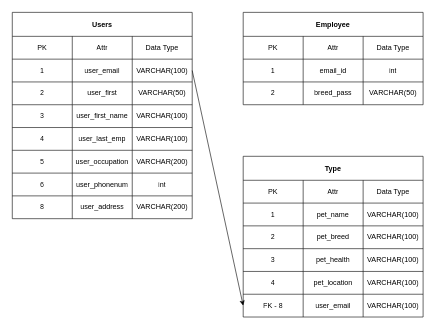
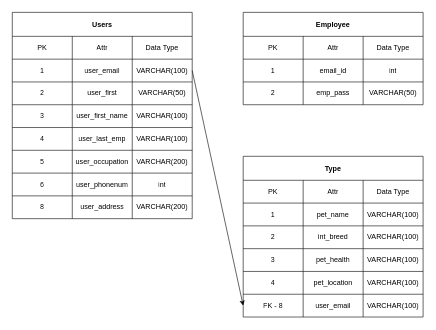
- <mxCell id="46" value="breed_pass" style="shape=partialRectangle;html=1;whiteSpace=wrap;connectable=0;fillColor=none;top=0;left=0;bottom=0;right=0;overflow=hidden;" parent="44" vertex="1"><mxGeometry x="100" width="100" height="38" as="geometry"><mxRectangle width="100" height="38" as="alternateBounds" /></mxGeometry></mxCell>
+ <mxCell id="46" value="emp_pass" style="shape=partialRectangle;html=1;whiteSpace=wrap;connectable=0;fillColor=none;top=0;left=0;bottom=0;right=0;overflow=hidden;" parent="44" vertex="1"><mxGeometry x="100" width="100" height="38" as="geometry"><mxRectangle width="100" height="38" as="alternateBounds" /></mxGeometry></mxCell>
- <mxCell id="59" value="pet_breed" style="shape=partialRectangle;html=1;whiteSpace=wrap;connectable=0;fillColor=none;top=0;left=0;bottom=0;right=0;overflow=hidden;" parent="57" vertex="1"><mxGeometry x="100" width="100" height="38" as="geometry"><mxRectangle width="100" height="38" as="alternateBounds" /></mxGeometry></mxCell>
+ <mxCell id="59" value="int_breed" style="shape=partialRectangle;html=1;whiteSpace=wrap;connectable=0;fillColor=none;top=0;left=0;bottom=0;right=0;overflow=hidden;" parent="57" vertex="1"><mxGeometry x="100" width="100" height="38" as="geometry"><mxRectangle width="100" height="38" as="alternateBounds" /></mxGeometry></mxCell>
